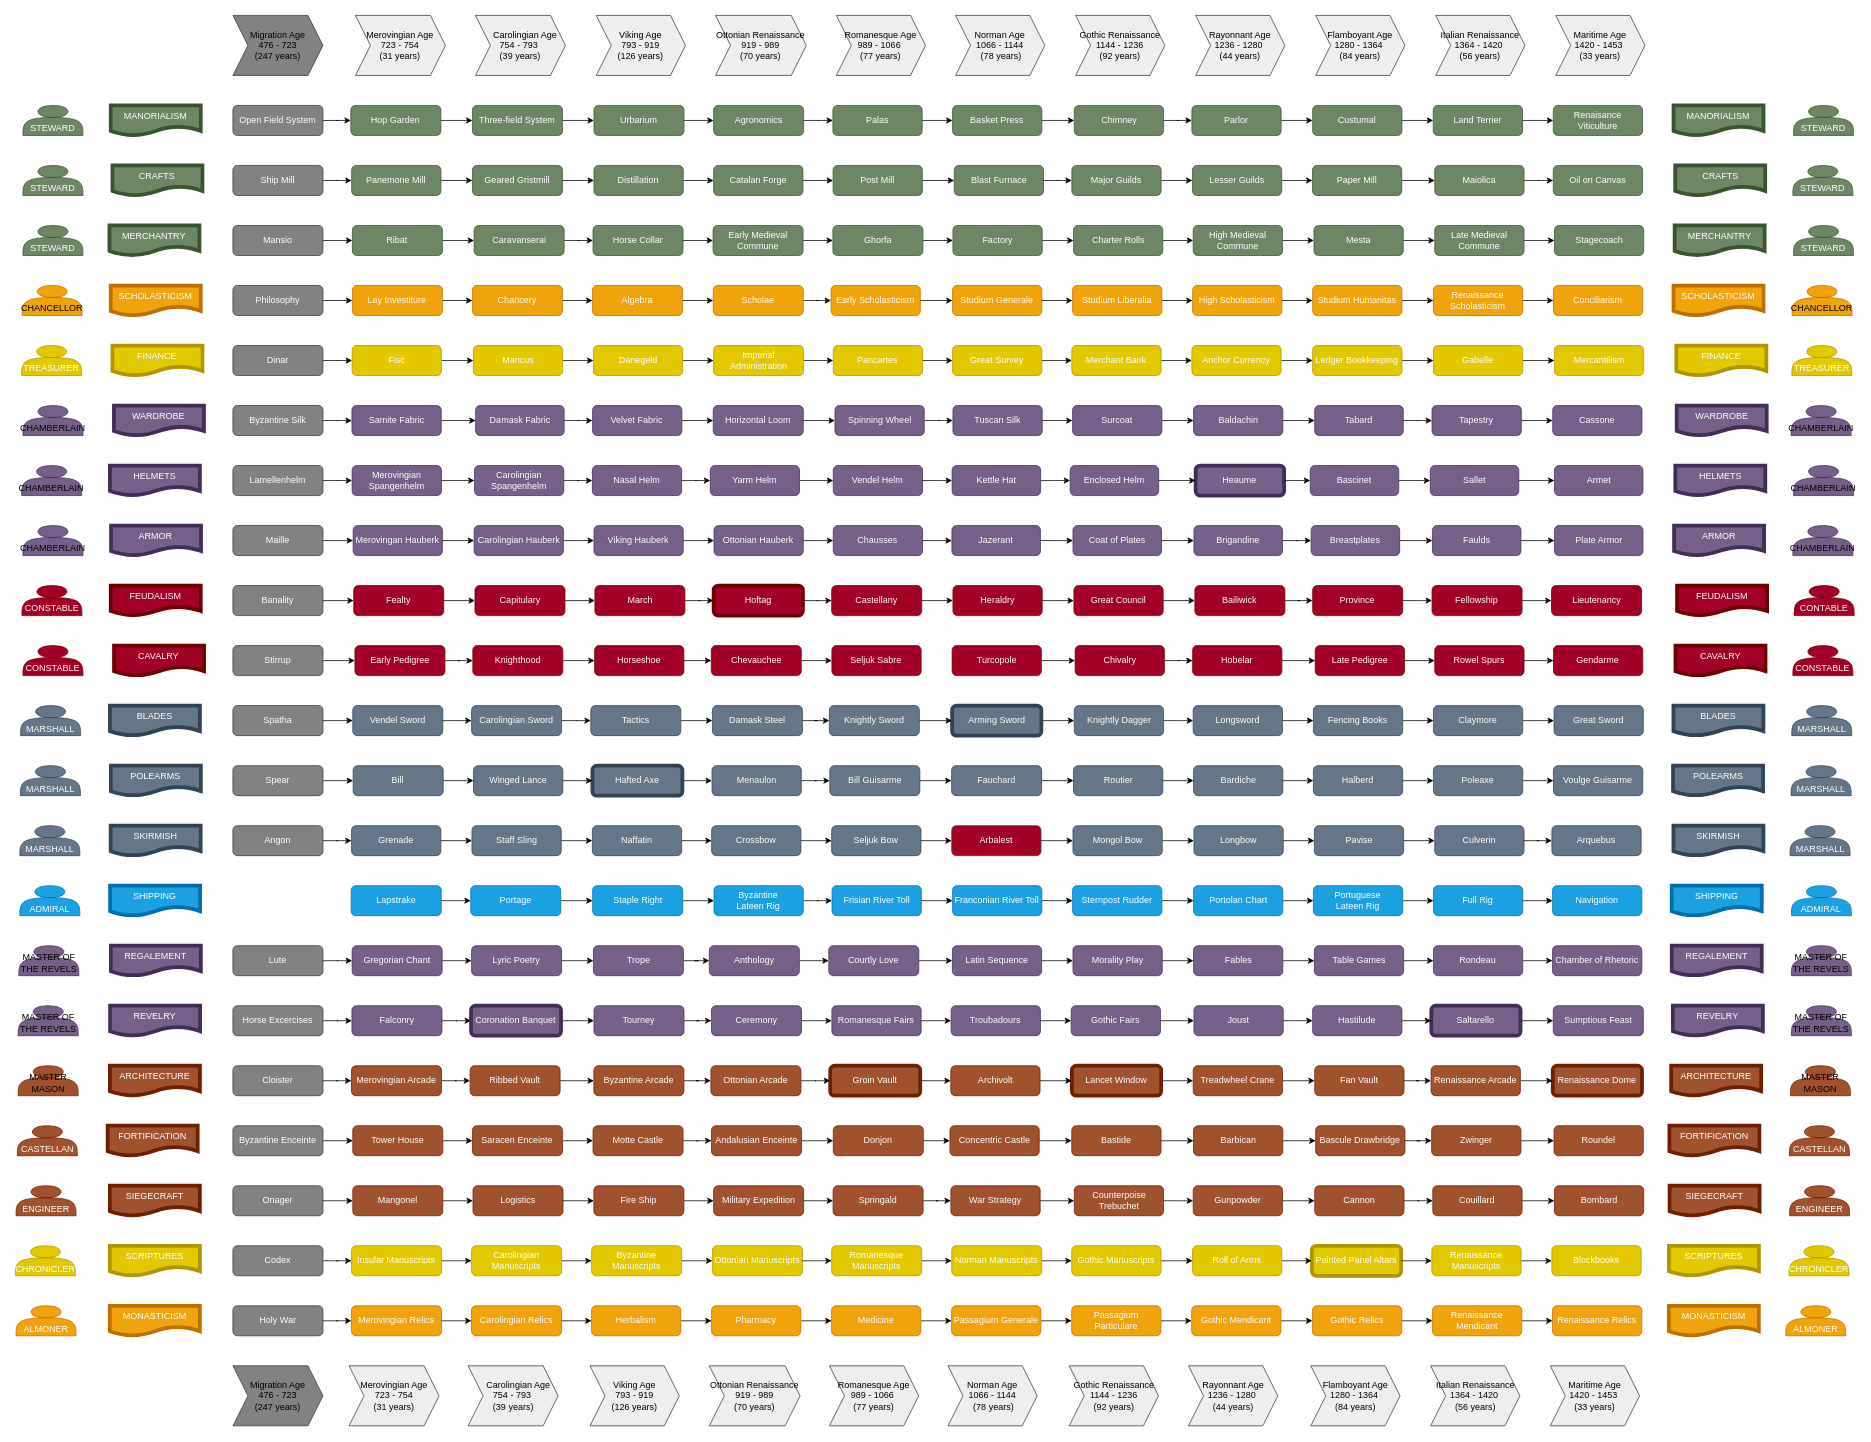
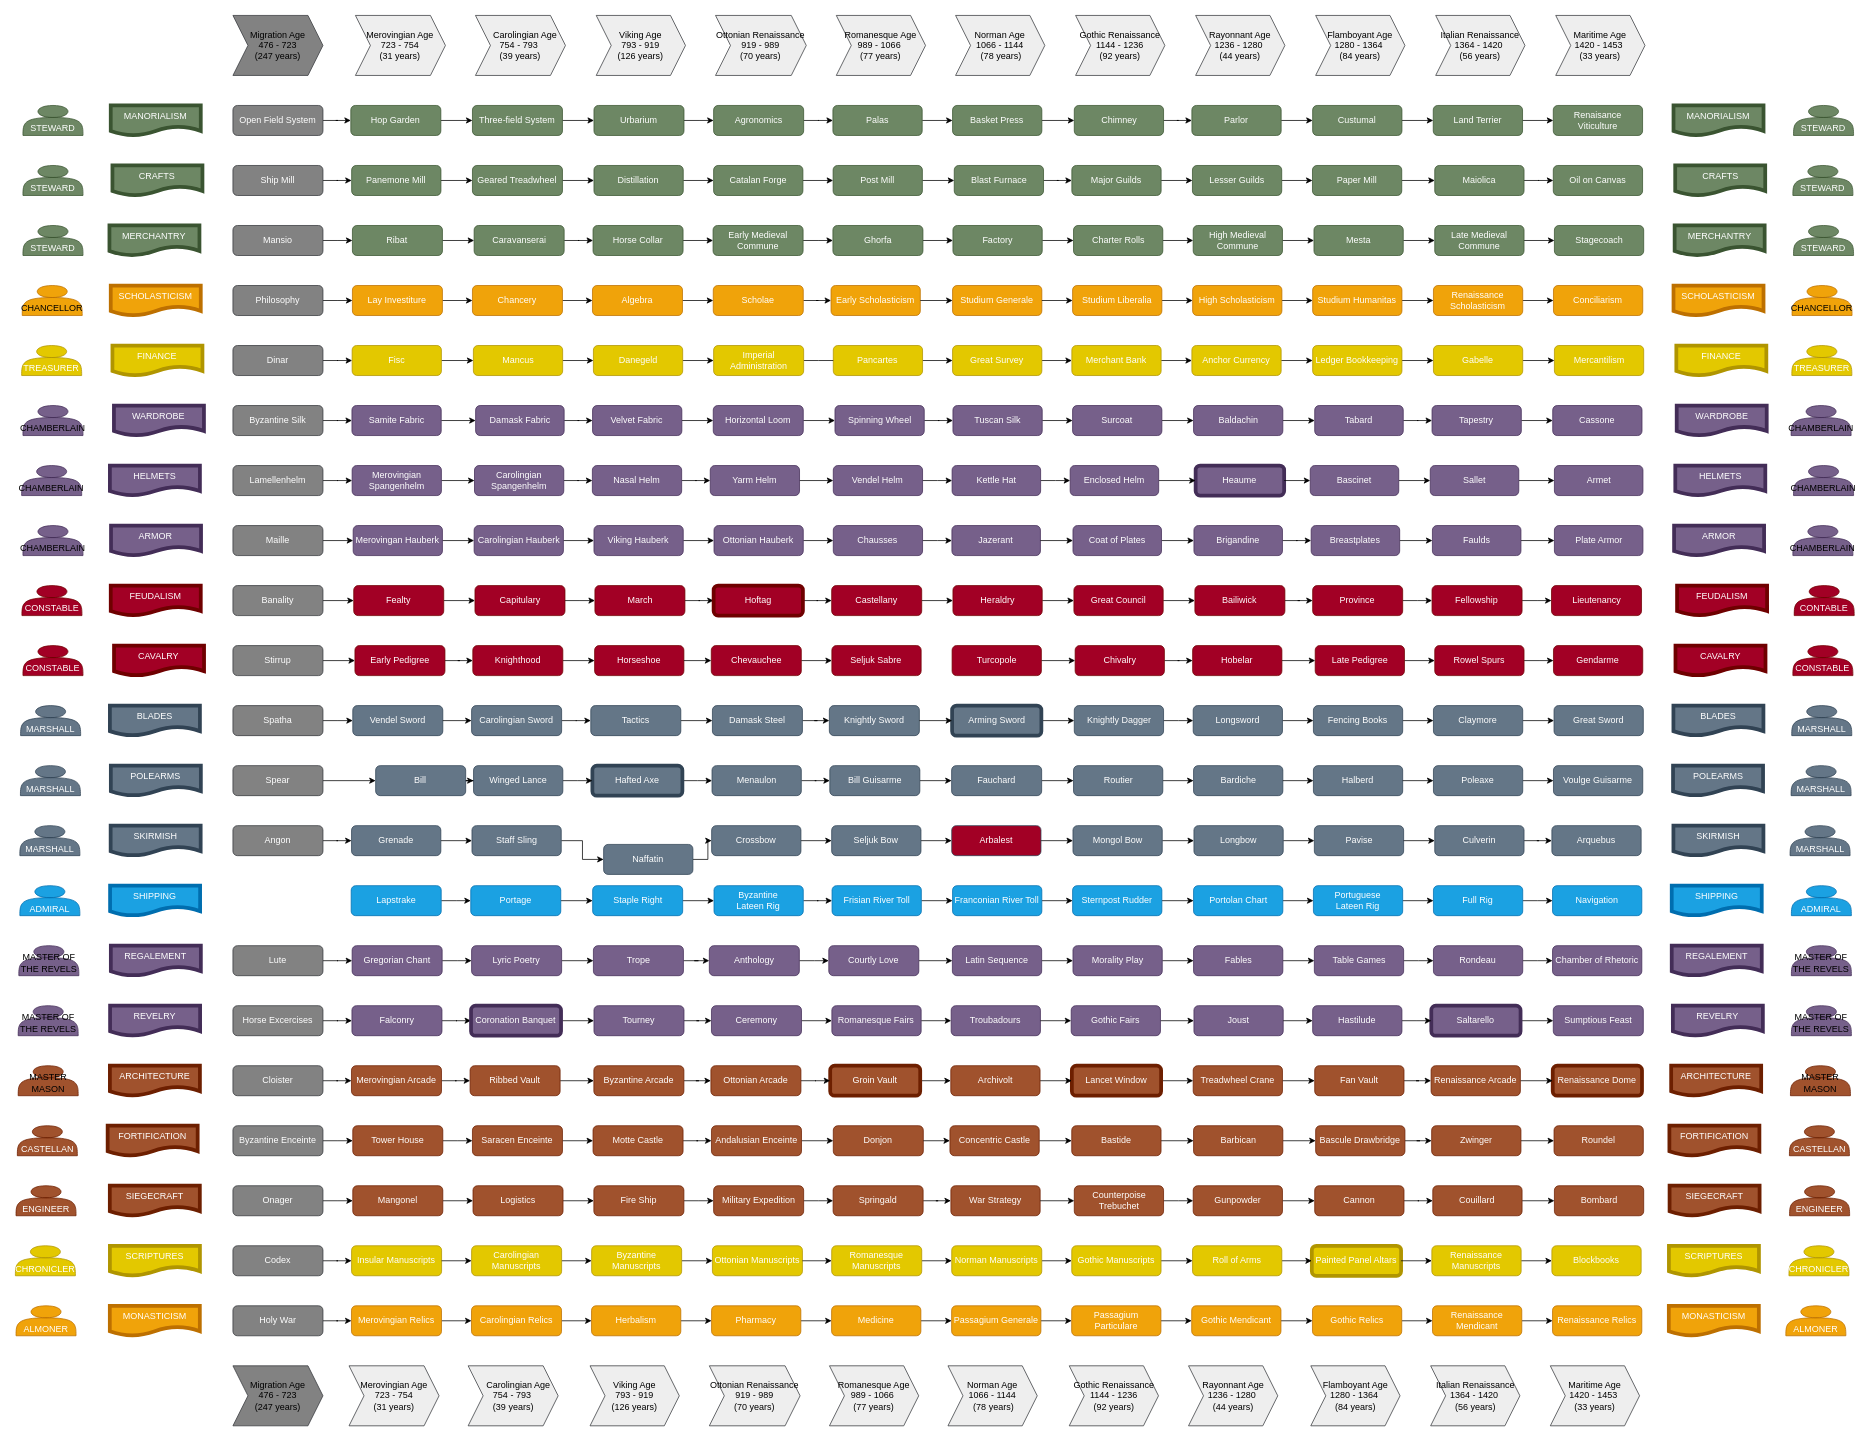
- <mxCell id="81" value="Geared Gristmill" style="rounded=1;whiteSpace=wrap;html=1;fillColor=#6d8764;strokeColor=#3A5431;fontColor=#ffffff;" parent="1" vertex="1"><mxGeometry x="629.25" y="220" width="120" height="40" as="geometry" /></mxCell>
+ <mxCell id="81" value="Geared Treadwheel" style="rounded=1;whiteSpace=wrap;html=1;fillColor=#6d8764;strokeColor=#3A5431;fontColor=#ffffff;" parent="1" vertex="1"><mxGeometry x="629.25" y="220" width="120" height="40" as="geometry" /></mxCell>
- <mxCell id="469" value="" style="edgeStyle=orthogonalEdgeStyle;rounded=0;orthogonalLoop=1;jettySize=auto;html=1;" parent="1" source="470" target="462" edge="1"><mxGeometry relative="1" as="geometry" /></mxCell>
+ <mxCell id="469" value="" style="edgeStyle=orthogonalEdgeStyle;rounded=0;orthogonalLoop=1;jettySize=auto;html=1;endArrow=none;" parent="1" source="470" target="462" edge="1"><mxGeometry relative="1" as="geometry" /></mxCell>
- <mxCell id="162" value="Bill" style="rounded=1;whiteSpace=wrap;html=1;fillColor=#647687;strokeColor=#314354;strokeWidth=1;fontColor=#ffffff;" parent="1" vertex="1"><mxGeometry x="470.25" y="1020" width="120" height="40" as="geometry" /></mxCell>
+ <mxCell id="162" value="Bill" style="rounded=1;whiteSpace=wrap;html=1;fillColor=#647687;strokeColor=#314354;strokeWidth=1;fontColor=#ffffff;" parent="1" vertex="1"><mxGeometry x="500.25" y="1020" width="120" height="40" as="geometry" /></mxCell>
- <mxCell id="314" value="Naffatin" style="rounded=1;whiteSpace=wrap;html=1;fillColor=#647687;strokeColor=#314354;fontColor=#ffffff;" parent="1" vertex="1"><mxGeometry x="789.12" y="1100" width="119" height="40" as="geometry" /></mxCell>
+ <mxCell id="314" value="Naffatin" style="rounded=1;whiteSpace=wrap;html=1;fillColor=#647687;strokeColor=#314354;fontColor=#ffffff;" parent="1" vertex="1"><mxGeometry x="804.12" y="1125" width="119" height="40" as="geometry" /></mxCell>
